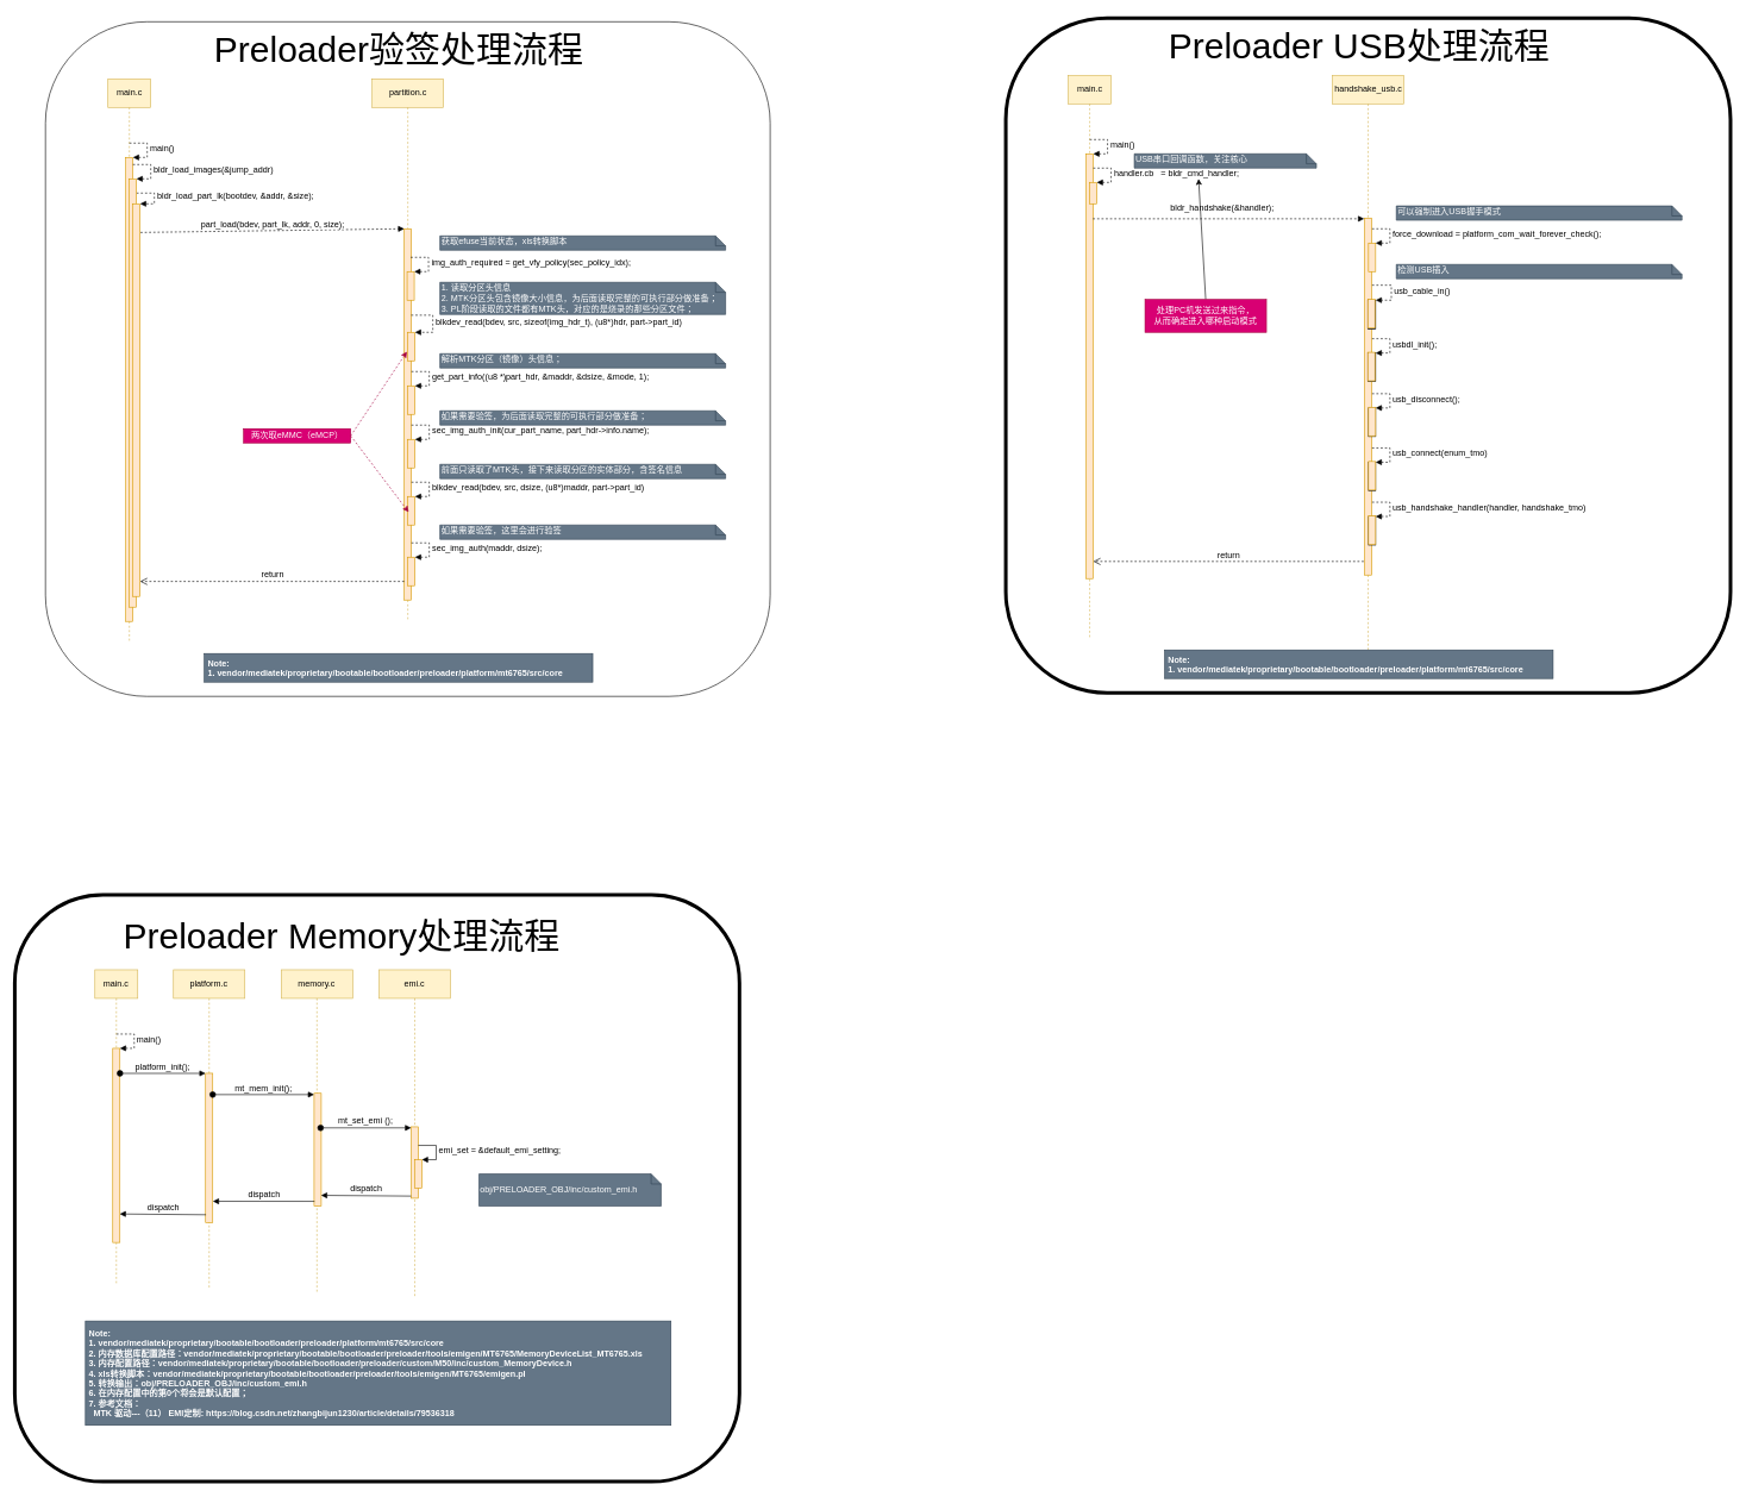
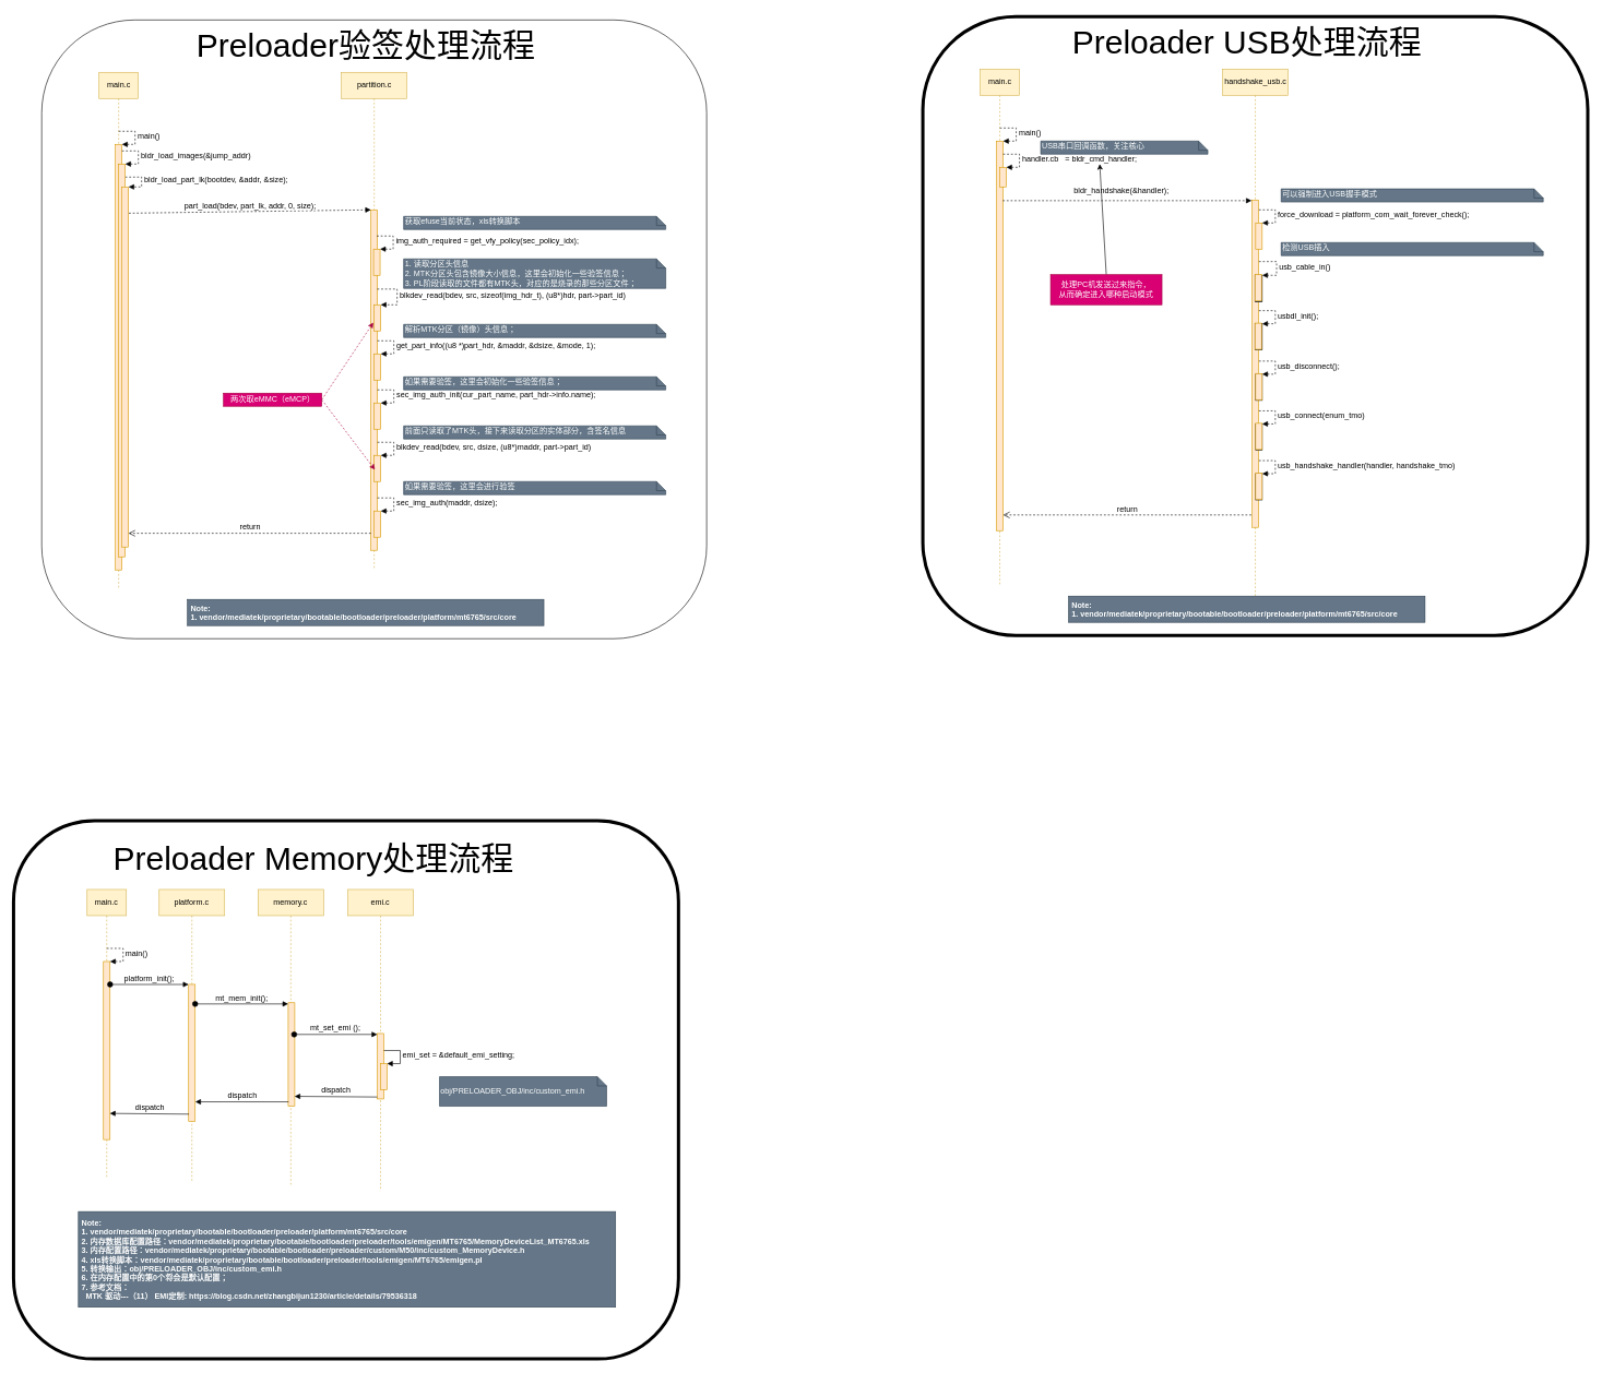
- <mxCell id="28" value="1. 读取分区头信息&lt;br&gt;2. MTK分区头包含镜像大小信息，为后面读取完整的可执行部分做准备；&lt;br&gt;3. PL阶段读取的文件都有MTK头，对应的是烧录的那些分区文件；" style="shape=note;whiteSpace=wrap;html=1;size=14;verticalAlign=top;align=left;spacingTop=-6;fontSize=12;fontColor=#ffffff;fillColor=#647687;strokeColor=#314354;" vertex="1" parent="2"><mxGeometry x="552.5" y="370" width="400" height="45" as="geometry" /></mxCell>
+ <mxCell id="28" value="1. 读取分区头信息&lt;br&gt;2. MTK分区头包含镜像大小信息，这里会初始化一些验签信息；&lt;br&gt;3. PL阶段读取的文件都有MTK头，对应的是烧录的那些分区文件；" style="shape=note;whiteSpace=wrap;html=1;size=14;verticalAlign=top;align=left;spacingTop=-6;fontSize=12;fontColor=#ffffff;fillColor=#647687;strokeColor=#314354;" vertex="1" parent="2"><mxGeometry x="552.5" y="370" width="400" height="45" as="geometry" /></mxCell>
- <mxCell id="30" value="如果需要验签，为后面读取完整的可执行部分做准备；" style="shape=note;whiteSpace=wrap;html=1;size=14;verticalAlign=top;align=left;spacingTop=-6;fontSize=12;fontColor=#ffffff;fillColor=#647687;strokeColor=#314354;" vertex="1" parent="2"><mxGeometry x="552.5" y="550" width="400" height="20" as="geometry" /></mxCell>
+ <mxCell id="30" value="如果需要验签，这里会初始化一些验签信息；" style="shape=note;whiteSpace=wrap;html=1;size=14;verticalAlign=top;align=left;spacingTop=-6;fontSize=12;fontColor=#ffffff;fillColor=#647687;strokeColor=#314354;" vertex="1" parent="2"><mxGeometry x="552.5" y="550" width="400" height="20" as="geometry" /></mxCell>
